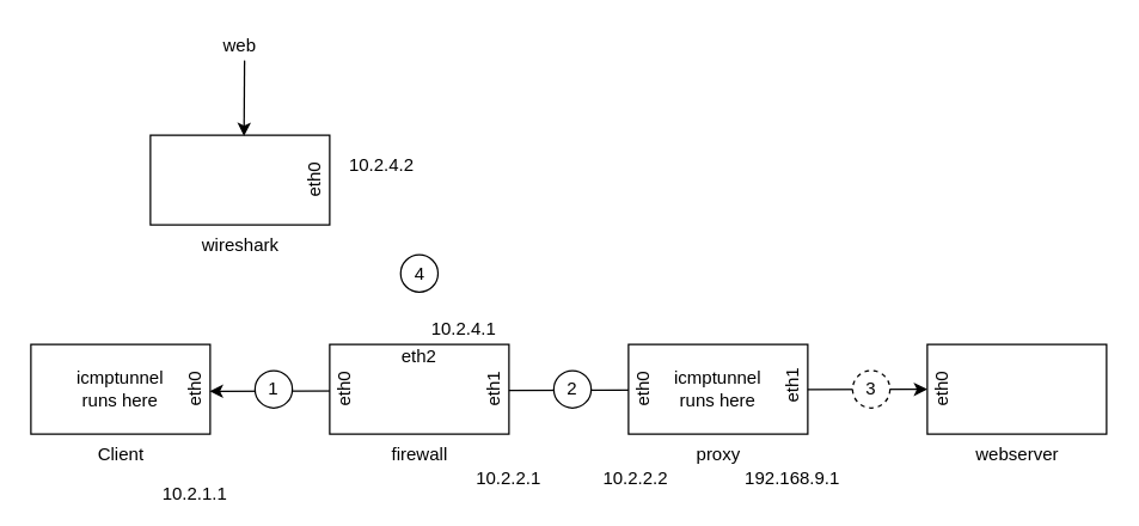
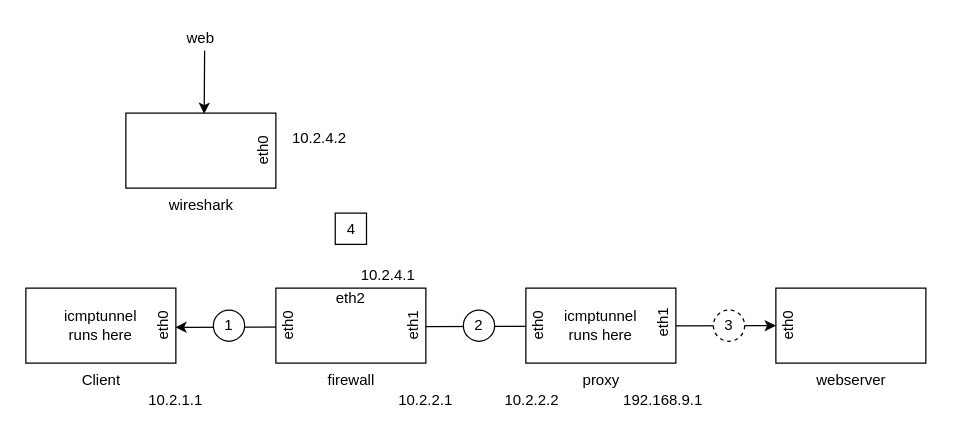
- <mxCell id="4" value="4" style="ellipse;whiteSpace=wrap;html=1;aspect=fixed;" parent="1" vertex="1"><mxGeometry x="267.5" y="170" width="25" height="25" as="geometry" /></mxCell>
+ <mxCell id="4" value="4" style="whiteSpace=wrap;html=1;aspect=fixed;rounded=0;" parent="1" vertex="1"><mxGeometry x="267.5" y="170" width="25" height="25" as="geometry" /></mxCell>
- <mxCell id="14" value="10.2.1.1" style="text;html=1;strokeColor=none;fillColor=none;align=center;verticalAlign=middle;whiteSpace=wrap;rounded=0;" parent="1" vertex="1"><mxGeometry x="110" y="320" width="40" height="20" as="geometry" /></mxCell>
+ <mxCell id="14" value="10.2.1.1" style="text;html=1;strokeColor=none;fillColor=none;align=center;verticalAlign=middle;whiteSpace=wrap;rounded=0;" parent="1" vertex="1"><mxGeometry x="120" y="310" width="40" height="20" as="geometry" /></mxCell>
